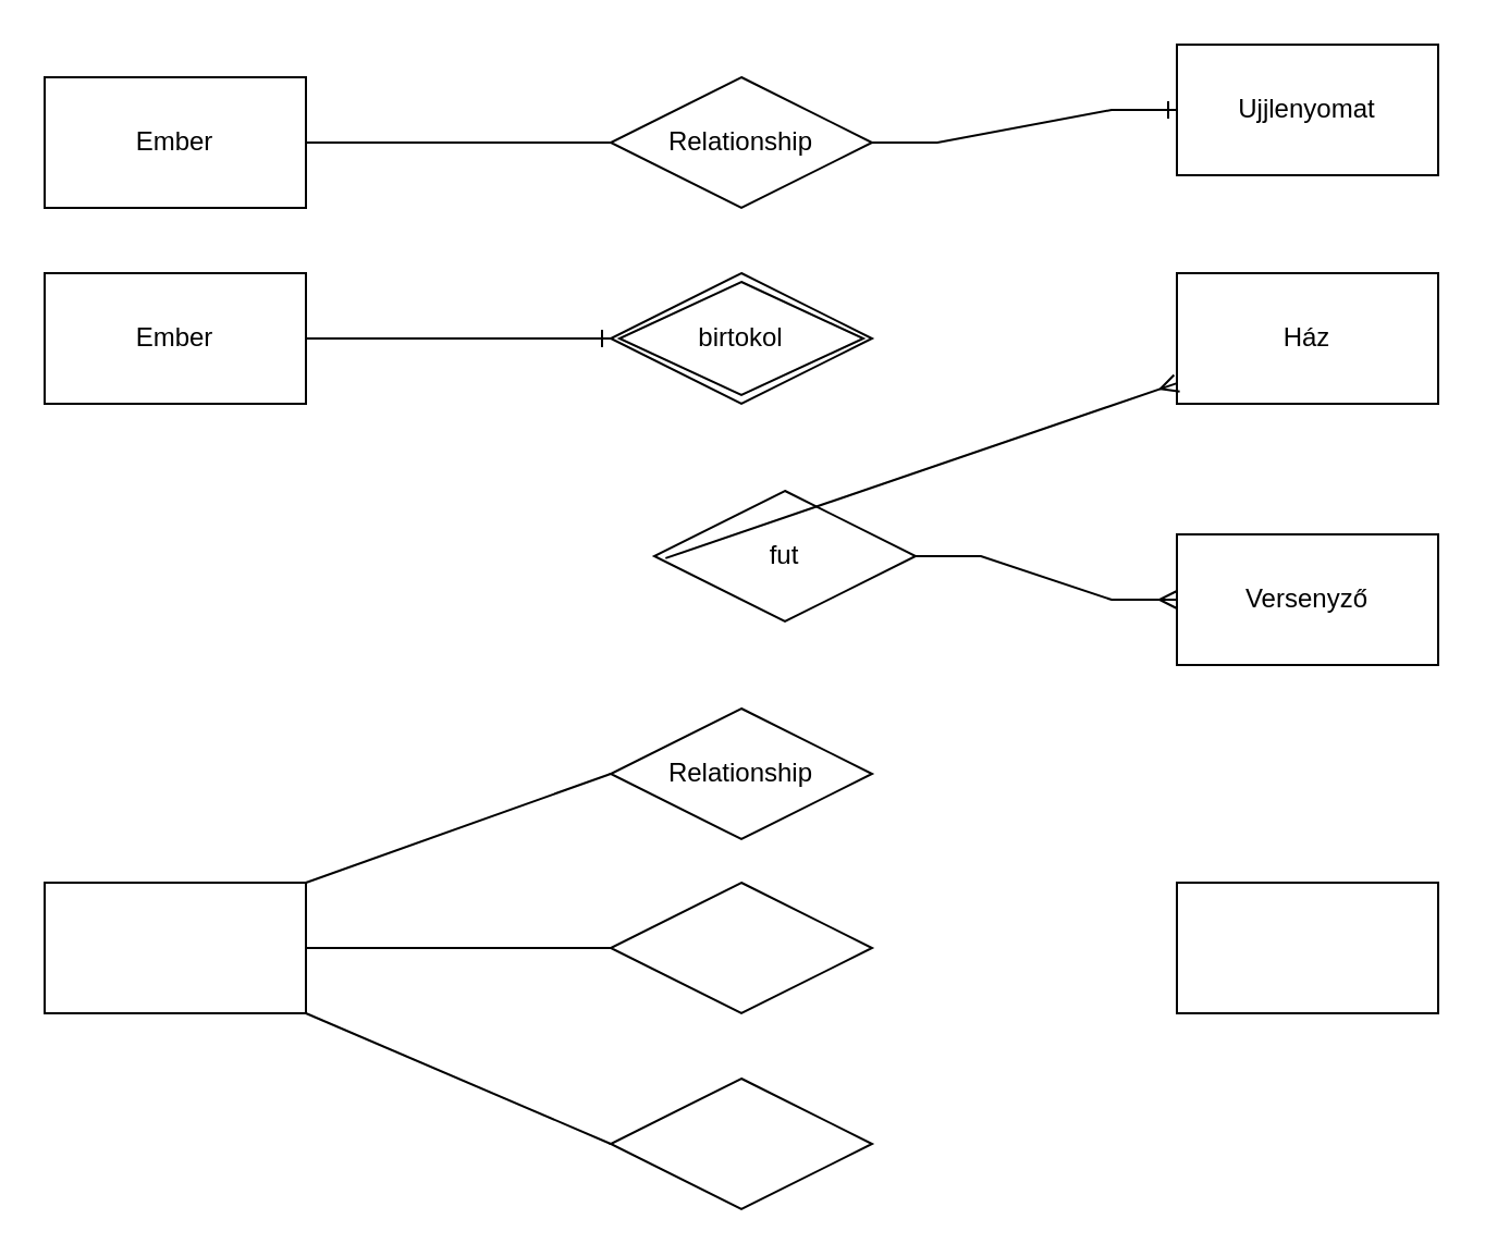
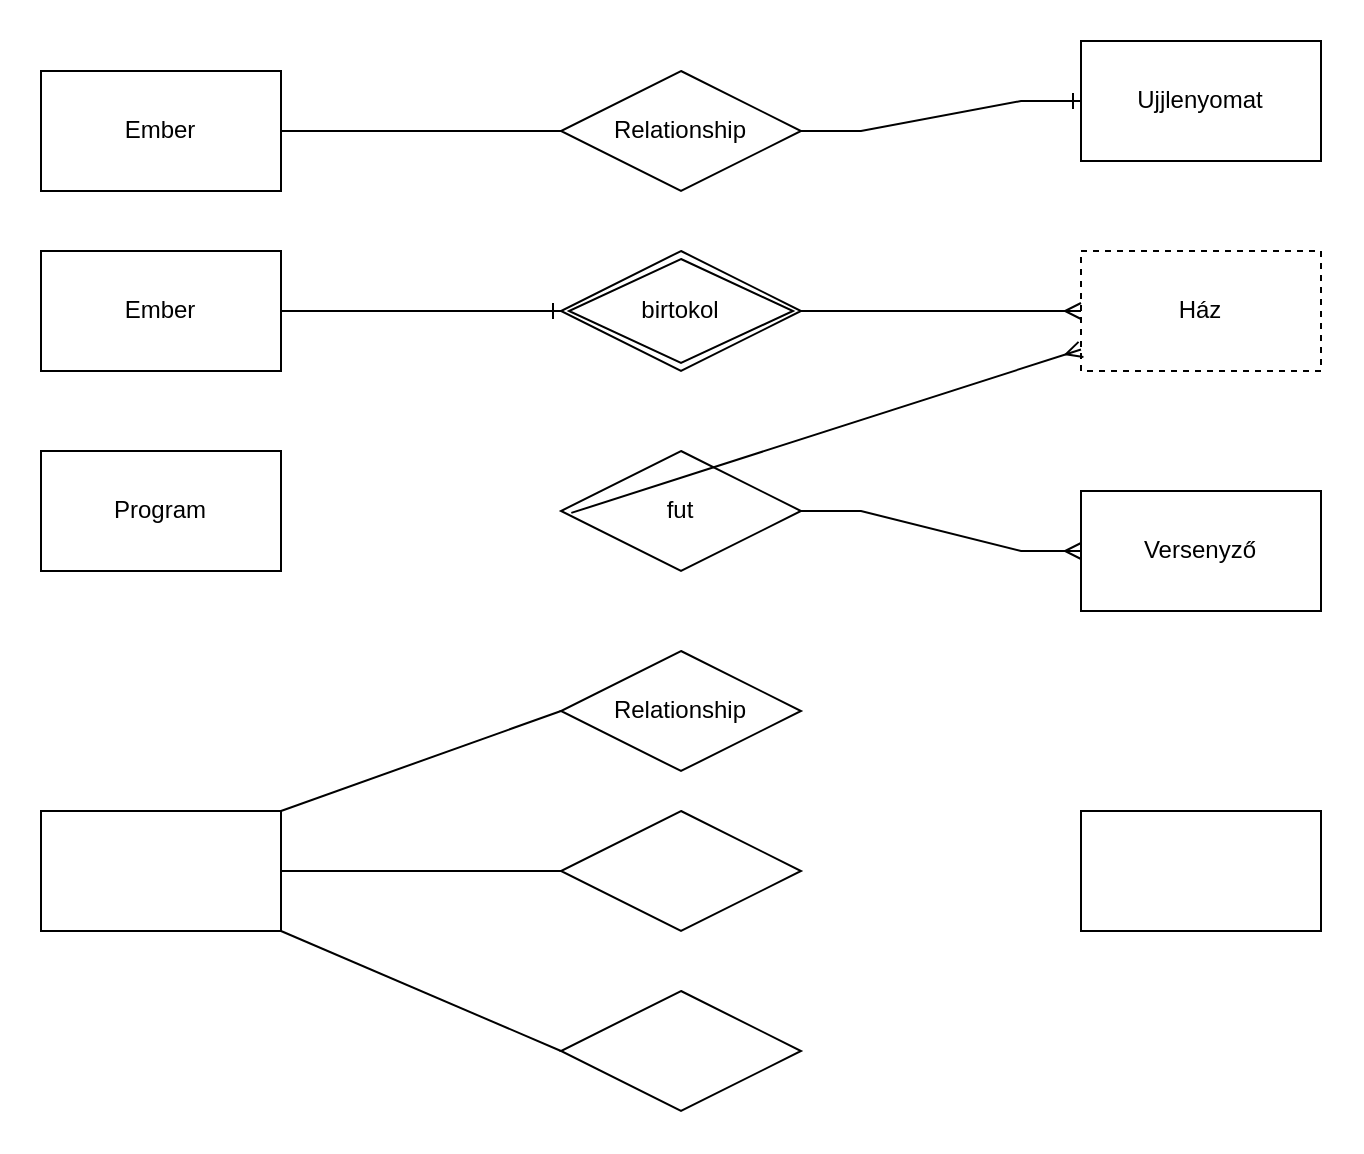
+ <mxCell id="11" value="" style="edgeStyle=entityRelationEdgeStyle;fontSize=12;html=1;endArrow=ERmany;rounded=0;exitX=1;exitY=0.5;exitDx=0;exitDy=0;entryX=0;entryY=0.5;entryDx=0;entryDy=0;" edge="1" parent="1" source="8" target="9"><mxGeometry width="100" height="100" relative="1" as="geometry"><mxPoint x="310" y="195" as="sourcePoint" /><mxPoint x="410" y="95" as="targetPoint" /></mxGeometry></mxCell>
- <mxCell id="9" value="Ház" style="rounded=0;whiteSpace=wrap;html=1;" vertex="1" parent="1"><mxGeometry x="540" y="125" width="120" height="60" as="geometry" /></mxCell>
+ <mxCell id="9" value="Ház" style="rounded=0;whiteSpace=wrap;html=1;dashed=1;" vertex="1" parent="1"><mxGeometry x="540" y="125" width="120" height="60" as="geometry" /></mxCell>
+ <mxCell id="13" value="Program" style="rounded=0;whiteSpace=wrap;html=1;" vertex="1" parent="1"><mxGeometry x="20" y="225" width="120" height="60" as="geometry" /></mxCell>
- <mxCell id="12" value="fut" style="shape=rhombus;perimeter=rhombusPerimeter;whiteSpace=wrap;html=1;align=center;" vertex="1" parent="1"><mxGeometry x="300" y="225" width="120" height="60" as="geometry" /></mxCell>
+ <mxCell id="12" value="fut" style="shape=rhombus;perimeter=rhombusPerimeter;whiteSpace=wrap;html=1;align=center;" vertex="1" parent="1"><mxGeometry x="280" y="225" width="120" height="60" as="geometry" /></mxCell>
